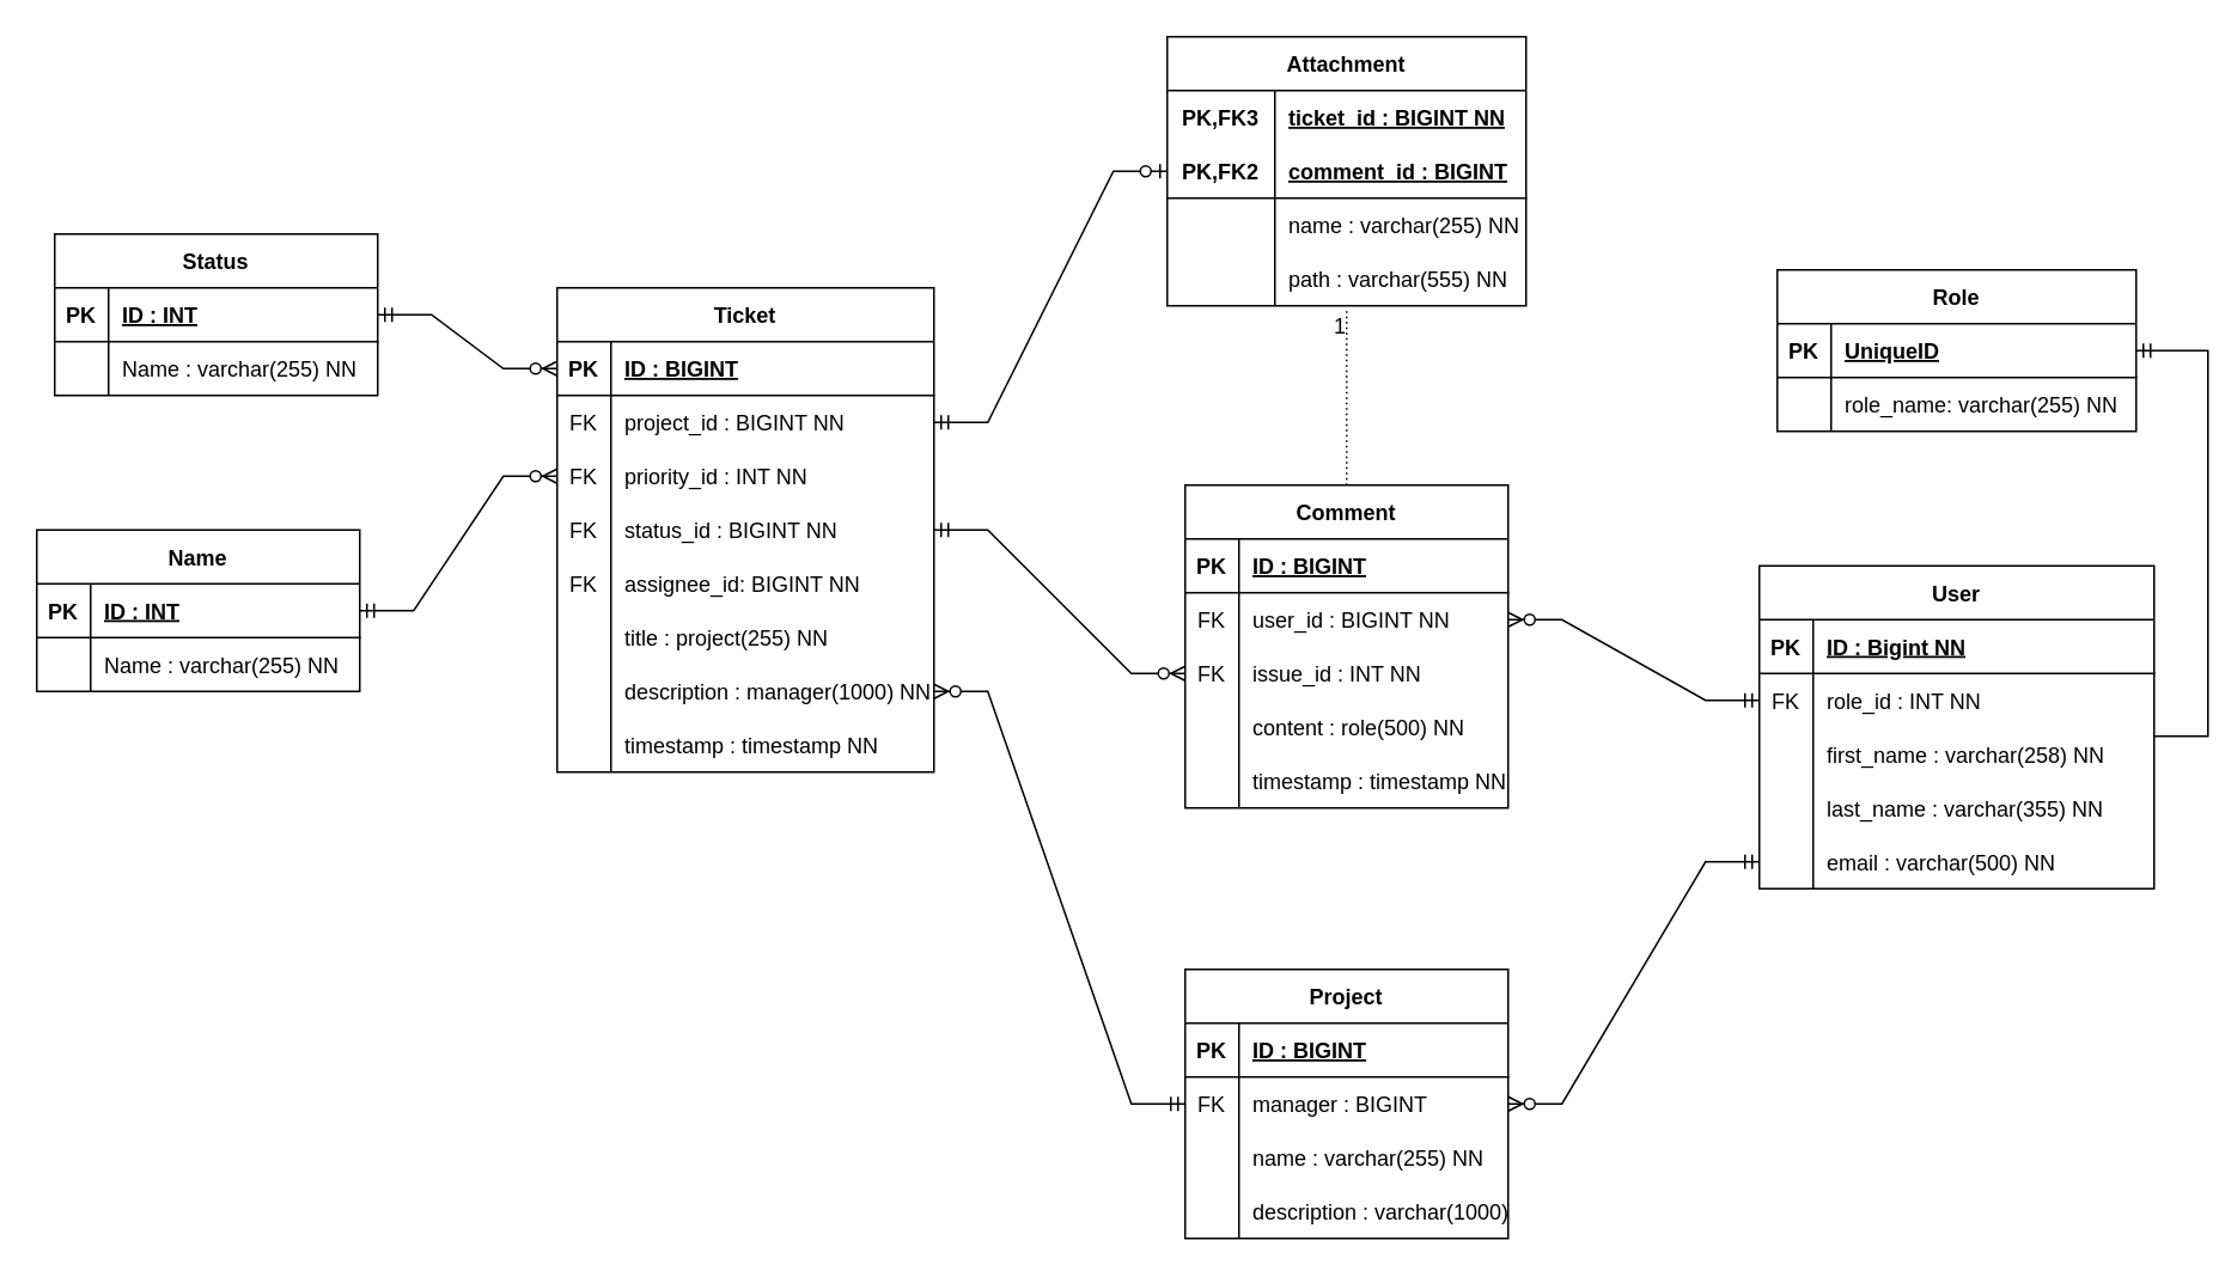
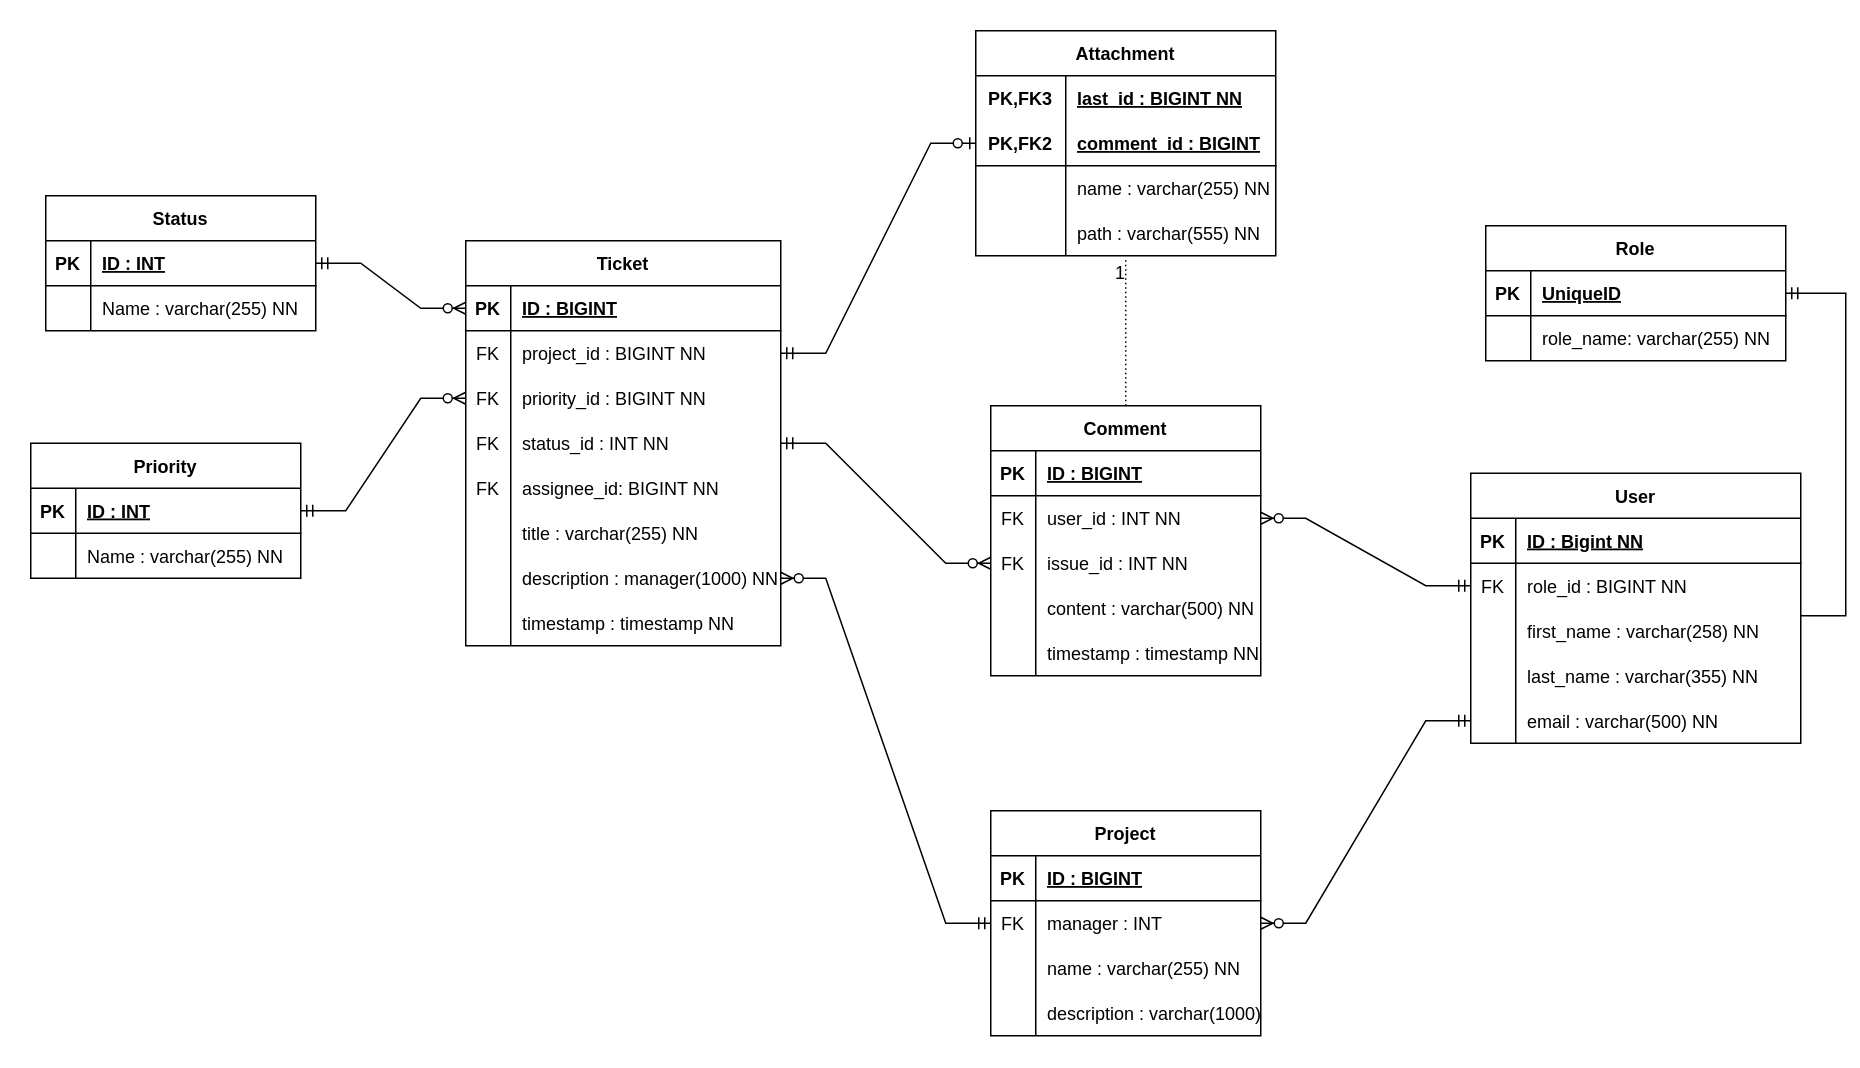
- <mxCell id="73" value="ticket_id : BIGINT NN" style="shape=partialRectangle;connectable=0;fillColor=none;top=0;left=0;bottom=0;right=0;align=left;spacingLeft=6;fontStyle=5;overflow=hidden;" vertex="1" parent="71"><mxGeometry x="60" width="140" height="30" as="geometry"><mxRectangle width="140" height="30" as="alternateBounds" /></mxGeometry></mxCell>
+ <mxCell id="73" value="last_id : BIGINT NN" style="shape=partialRectangle;connectable=0;fillColor=none;top=0;left=0;bottom=0;right=0;align=left;spacingLeft=6;fontStyle=5;overflow=hidden;" vertex="1" parent="71"><mxGeometry x="60" width="140" height="30" as="geometry"><mxRectangle width="140" height="30" as="alternateBounds" /></mxGeometry></mxCell>
- <mxCell id="11" value="priority_id : INT NN" style="shape=partialRectangle;connectable=0;fillColor=none;top=0;left=0;bottom=0;right=0;align=left;spacingLeft=6;overflow=hidden;" vertex="1" parent="9"><mxGeometry x="30" width="180" height="30" as="geometry"><mxRectangle width="180" height="30" as="alternateBounds" /></mxGeometry></mxCell>
+ <mxCell id="11" value="priority_id : BIGINT NN" style="shape=partialRectangle;connectable=0;fillColor=none;top=0;left=0;bottom=0;right=0;align=left;spacingLeft=6;overflow=hidden;" vertex="1" parent="9"><mxGeometry x="30" width="180" height="30" as="geometry"><mxRectangle width="180" height="30" as="alternateBounds" /></mxGeometry></mxCell>
- <mxCell id="14" value="status_id : BIGINT NN" style="shape=partialRectangle;connectable=0;fillColor=none;top=0;left=0;bottom=0;right=0;align=left;spacingLeft=6;overflow=hidden;" vertex="1" parent="12"><mxGeometry x="30" width="180" height="30" as="geometry"><mxRectangle width="180" height="30" as="alternateBounds" /></mxGeometry></mxCell>
+ <mxCell id="14" value="status_id : INT NN" style="shape=partialRectangle;connectable=0;fillColor=none;top=0;left=0;bottom=0;right=0;align=left;spacingLeft=6;overflow=hidden;" vertex="1" parent="12"><mxGeometry x="30" width="180" height="30" as="geometry"><mxRectangle width="180" height="30" as="alternateBounds" /></mxGeometry></mxCell>
- <mxCell id="47" value="Name" style="shape=table;startSize=30;container=1;collapsible=1;childLayout=tableLayout;fixedRows=1;rowLines=0;fontStyle=1;align=center;resizeLast=1;" vertex="1" parent="1"><mxGeometry x="20" y="295" width="180" height="90" as="geometry" /></mxCell>
+ <mxCell id="47" value="Priority" style="shape=table;startSize=30;container=1;collapsible=1;childLayout=tableLayout;fixedRows=1;rowLines=0;fontStyle=1;align=center;resizeLast=1;" vertex="1" parent="1"><mxGeometry x="20" y="295" width="180" height="90" as="geometry" /></mxCell>
- <mxCell id="60" value="user_id : BIGINT NN" style="shape=partialRectangle;connectable=0;fillColor=none;top=0;left=0;bottom=0;right=0;align=left;spacingLeft=6;overflow=hidden;" vertex="1" parent="58"><mxGeometry x="30" width="150" height="30" as="geometry"><mxRectangle width="150" height="30" as="alternateBounds" /></mxGeometry></mxCell>
+ <mxCell id="60" value="user_id : INT NN" style="shape=partialRectangle;connectable=0;fillColor=none;top=0;left=0;bottom=0;right=0;align=left;spacingLeft=6;overflow=hidden;" vertex="1" parent="58"><mxGeometry x="30" width="150" height="30" as="geometry"><mxRectangle width="150" height="30" as="alternateBounds" /></mxGeometry></mxCell>
- <mxCell id="20" value="title : project(255) NN" style="shape=partialRectangle;connectable=0;fillColor=none;top=0;left=0;bottom=0;right=0;align=left;spacingLeft=6;overflow=hidden;" vertex="1" parent="18"><mxGeometry x="30" width="180" height="30" as="geometry"><mxRectangle width="180" height="30" as="alternateBounds" /></mxGeometry></mxCell>
+ <mxCell id="20" value="title : varchar(255) NN" style="shape=partialRectangle;connectable=0;fillColor=none;top=0;left=0;bottom=0;right=0;align=left;spacingLeft=6;overflow=hidden;" vertex="1" parent="18"><mxGeometry x="30" width="180" height="30" as="geometry"><mxRectangle width="180" height="30" as="alternateBounds" /></mxGeometry></mxCell>
- <mxCell id="94" value="role_id : INT NN" style="shape=partialRectangle;connectable=0;fillColor=none;top=0;left=0;bottom=0;right=0;align=left;spacingLeft=6;overflow=hidden;" vertex="1" parent="92"><mxGeometry x="30" width="190" height="30" as="geometry"><mxRectangle width="190" height="30" as="alternateBounds" /></mxGeometry></mxCell>
+ <mxCell id="94" value="role_id : BIGINT NN" style="shape=partialRectangle;connectable=0;fillColor=none;top=0;left=0;bottom=0;right=0;align=left;spacingLeft=6;overflow=hidden;" vertex="1" parent="92"><mxGeometry x="30" width="190" height="30" as="geometry"><mxRectangle width="190" height="30" as="alternateBounds" /></mxGeometry></mxCell>
- <mxCell id="66" value="content : role(500) NN" style="shape=partialRectangle;connectable=0;fillColor=none;top=0;left=0;bottom=0;right=0;align=left;spacingLeft=6;overflow=hidden;" vertex="1" parent="64"><mxGeometry x="30" width="150" height="30" as="geometry"><mxRectangle width="150" height="30" as="alternateBounds" /></mxGeometry></mxCell>
+ <mxCell id="66" value="content : varchar(500) NN" style="shape=partialRectangle;connectable=0;fillColor=none;top=0;left=0;bottom=0;right=0;align=left;spacingLeft=6;overflow=hidden;" vertex="1" parent="64"><mxGeometry x="30" width="150" height="30" as="geometry"><mxRectangle width="150" height="30" as="alternateBounds" /></mxGeometry></mxCell>
- <mxCell id="40" value="manager : BIGINT" style="shape=partialRectangle;connectable=0;fillColor=none;top=0;left=0;bottom=0;right=0;align=left;spacingLeft=6;overflow=hidden;" vertex="1" parent="38"><mxGeometry x="30" width="150" height="30" as="geometry"><mxRectangle width="150" height="30" as="alternateBounds" /></mxGeometry></mxCell>
+ <mxCell id="40" value="manager : INT" style="shape=partialRectangle;connectable=0;fillColor=none;top=0;left=0;bottom=0;right=0;align=left;spacingLeft=6;overflow=hidden;" vertex="1" parent="38"><mxGeometry x="30" width="150" height="30" as="geometry"><mxRectangle width="150" height="30" as="alternateBounds" /></mxGeometry></mxCell>
